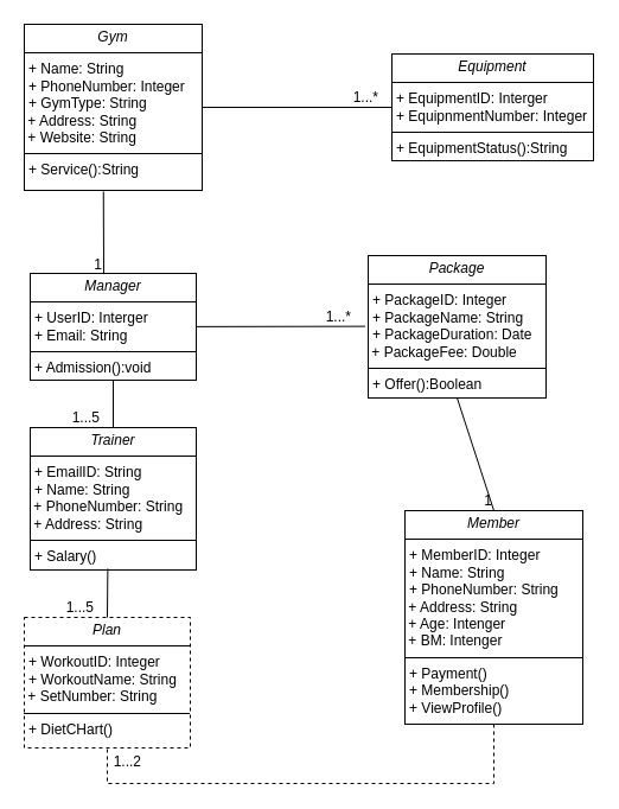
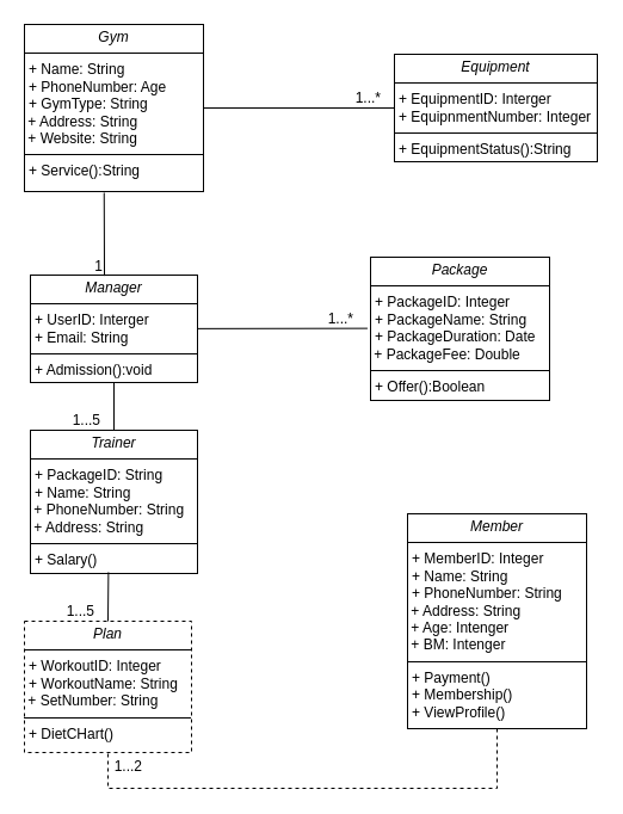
- <mxCell id="2" value="&lt;p style=&quot;margin:0px;margin-top:4px;text-align:center;&quot;&gt;&lt;i&gt;Gym&lt;/i&gt;&lt;/p&gt;&lt;hr size=&quot;1&quot; style=&quot;border-style:solid;&quot;&gt;&lt;p style=&quot;margin:0px;margin-left:4px;&quot;&gt;+ Name: String&lt;br&gt;+ PhoneNumber: Integer&lt;/p&gt;&lt;p style=&quot;margin:0px;margin-left:4px;&quot;&gt;+ GymType: String&lt;/p&gt;&lt;div&gt;&amp;nbsp;+ Address: String&lt;/div&gt;&lt;div&gt;&amp;nbsp;+ Website: String&lt;/div&gt;&lt;hr size=&quot;1&quot; style=&quot;border-style:solid;&quot;&gt;&lt;p style=&quot;margin:0px;margin-left:4px;&quot;&gt;+ Service():String&lt;br&gt;&lt;/p&gt;" style="verticalAlign=top;align=left;overflow=fill;html=1;whiteSpace=wrap;" vertex="1" parent="1"><mxGeometry x="20" y="20" width="150" height="140" as="geometry" /></mxCell>
+ <mxCell id="2" value="&lt;p style=&quot;margin:0px;margin-top:4px;text-align:center;&quot;&gt;&lt;i&gt;Gym&lt;/i&gt;&lt;/p&gt;&lt;hr size=&quot;1&quot; style=&quot;border-style:solid;&quot;&gt;&lt;p style=&quot;margin:0px;margin-left:4px;&quot;&gt;+ Name: String&lt;br&gt;+ PhoneNumber: Age&lt;/p&gt;&lt;p style=&quot;margin:0px;margin-left:4px;&quot;&gt;+ GymType: String&lt;/p&gt;&lt;div&gt;&amp;nbsp;+ Address: String&lt;/div&gt;&lt;div&gt;&amp;nbsp;+ Website: String&lt;/div&gt;&lt;hr size=&quot;1&quot; style=&quot;border-style:solid;&quot;&gt;&lt;p style=&quot;margin:0px;margin-left:4px;&quot;&gt;+ Service():String&lt;br&gt;&lt;/p&gt;" style="verticalAlign=top;align=left;overflow=fill;html=1;whiteSpace=wrap;" vertex="1" parent="1"><mxGeometry x="20" y="20" width="150" height="140" as="geometry" /></mxCell>
- <mxCell id="13" value="" style="endArrow=none;html=1;rounded=0;exitX=0.5;exitY=1;exitDx=0;exitDy=0;entryX=0.5;entryY=0;entryDx=0;entryDy=0;" edge="1" parent="1" source="9" target="12"><mxGeometry relative="1" as="geometry"><mxPoint x="520" y="420" as="sourcePoint" /><mxPoint x="680" y="420" as="targetPoint" /></mxGeometry></mxCell>
- <mxCell id="14" value="1" style="resizable=0;html=1;whiteSpace=wrap;align=right;verticalAlign=bottom;" connectable="0" vertex="1" parent="13"><mxGeometry x="1" relative="1" as="geometry" /></mxCell>
- <mxCell id="15" value="&lt;p style=&quot;margin:0px;margin-top:4px;text-align:center;&quot;&gt;&lt;i&gt;Trainer&lt;/i&gt;&lt;/p&gt;&lt;hr size=&quot;1&quot; style=&quot;border-style:solid;&quot;&gt;&lt;p style=&quot;margin:0px;margin-left:4px;&quot;&gt;+ EmailID: String&lt;br&gt;+ Name: String&lt;/p&gt;&amp;nbsp;+ PhoneNumber: String&lt;br&gt;&amp;nbsp;+ Address: String&lt;hr size=&quot;1&quot; style=&quot;border-style:solid;&quot;&gt;&lt;p style=&quot;margin:0px;margin-left:4px;&quot;&gt;+ Salary()&lt;br&gt;&lt;/p&gt;" style="verticalAlign=top;align=left;overflow=fill;html=1;whiteSpace=wrap;" vertex="1" parent="1"><mxGeometry x="25" y="360" width="140" height="120" as="geometry" /></mxCell>
+ <mxCell id="15" value="&lt;p style=&quot;margin:0px;margin-top:4px;text-align:center;&quot;&gt;&lt;i&gt;Trainer&lt;/i&gt;&lt;/p&gt;&lt;hr size=&quot;1&quot; style=&quot;border-style:solid;&quot;&gt;&lt;p style=&quot;margin:0px;margin-left:4px;&quot;&gt;+ PackageID: String&lt;br&gt;+ Name: String&lt;/p&gt;&amp;nbsp;+ PhoneNumber: String&lt;br&gt;&amp;nbsp;+ Address: String&lt;hr size=&quot;1&quot; style=&quot;border-style:solid;&quot;&gt;&lt;p style=&quot;margin:0px;margin-left:4px;&quot;&gt;+ Salary()&lt;br&gt;&lt;/p&gt;" style="verticalAlign=top;align=left;overflow=fill;html=1;whiteSpace=wrap;" vertex="1" parent="1"><mxGeometry x="25" y="360" width="140" height="120" as="geometry" /></mxCell>
